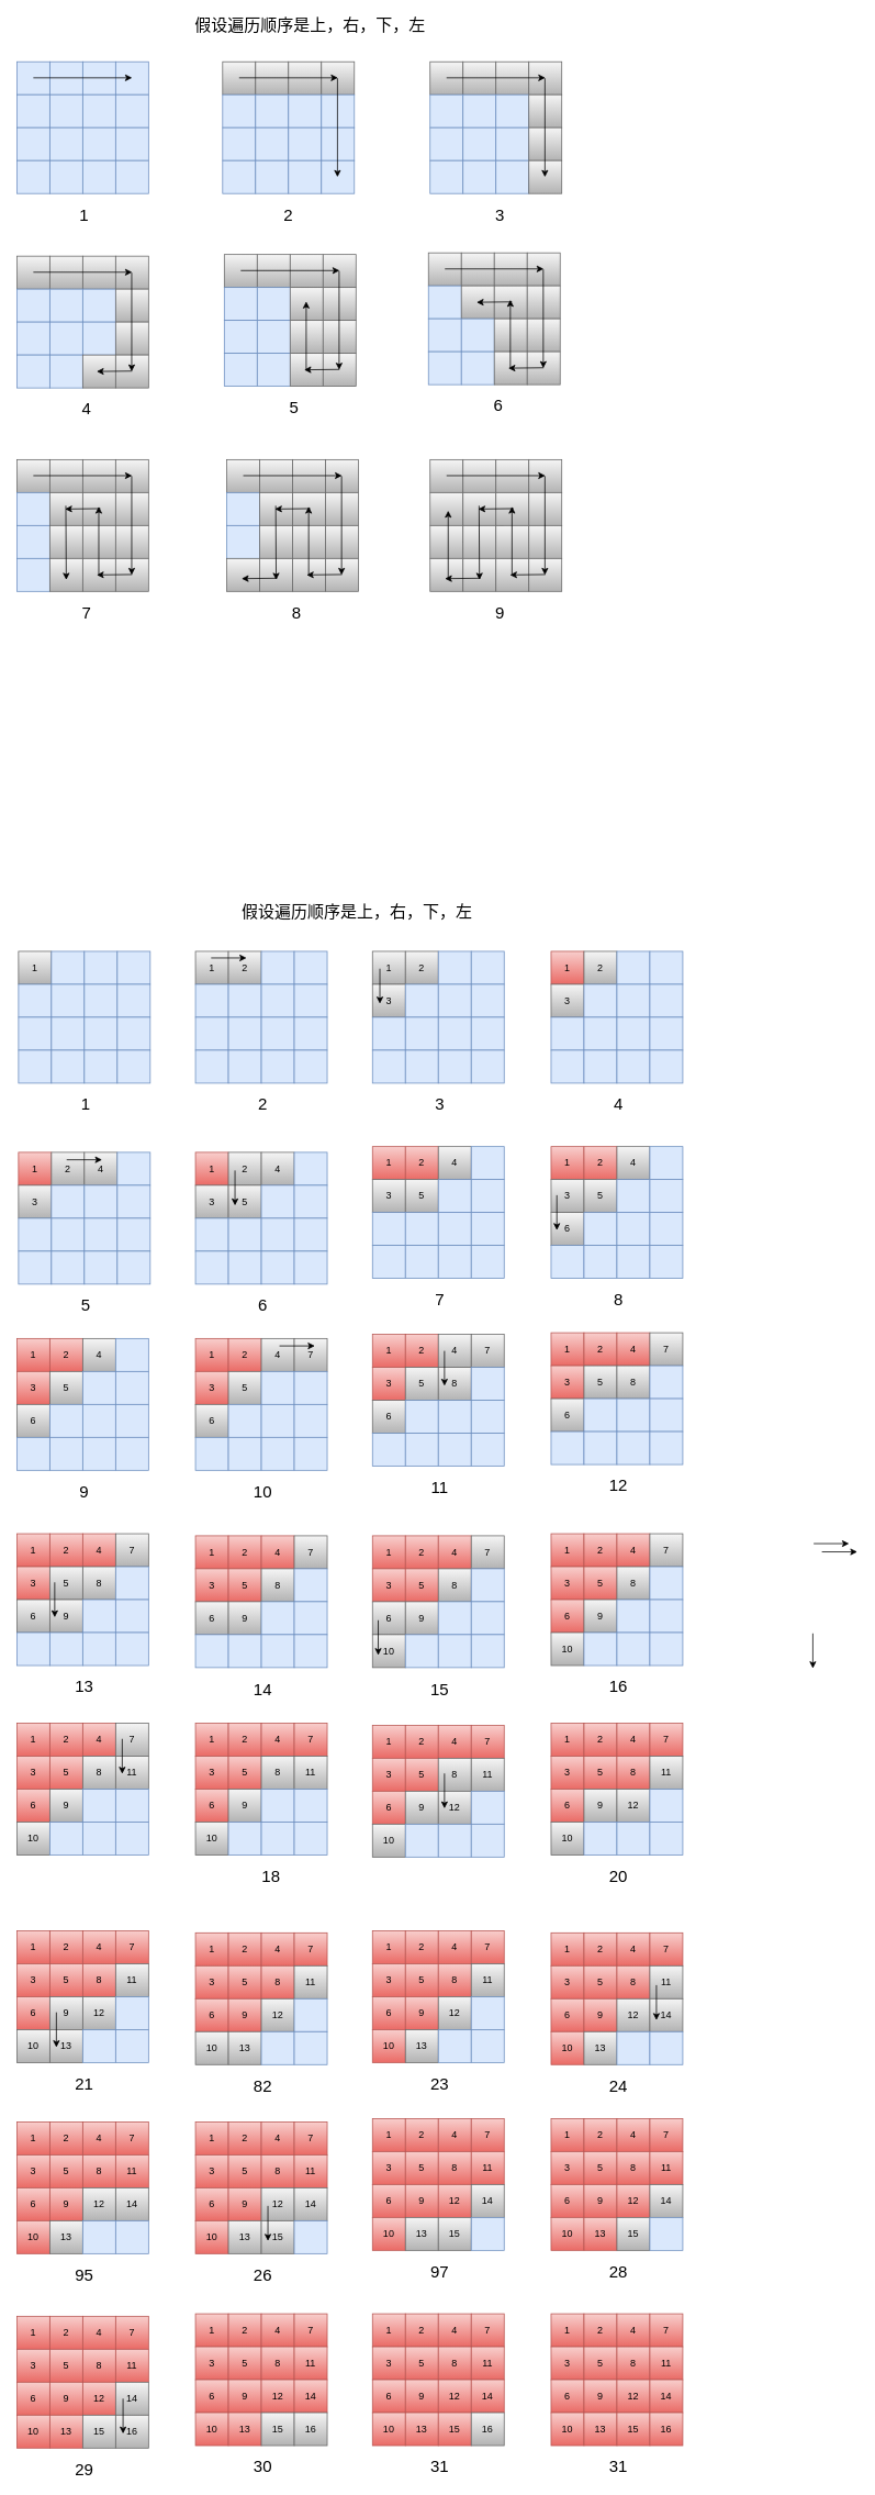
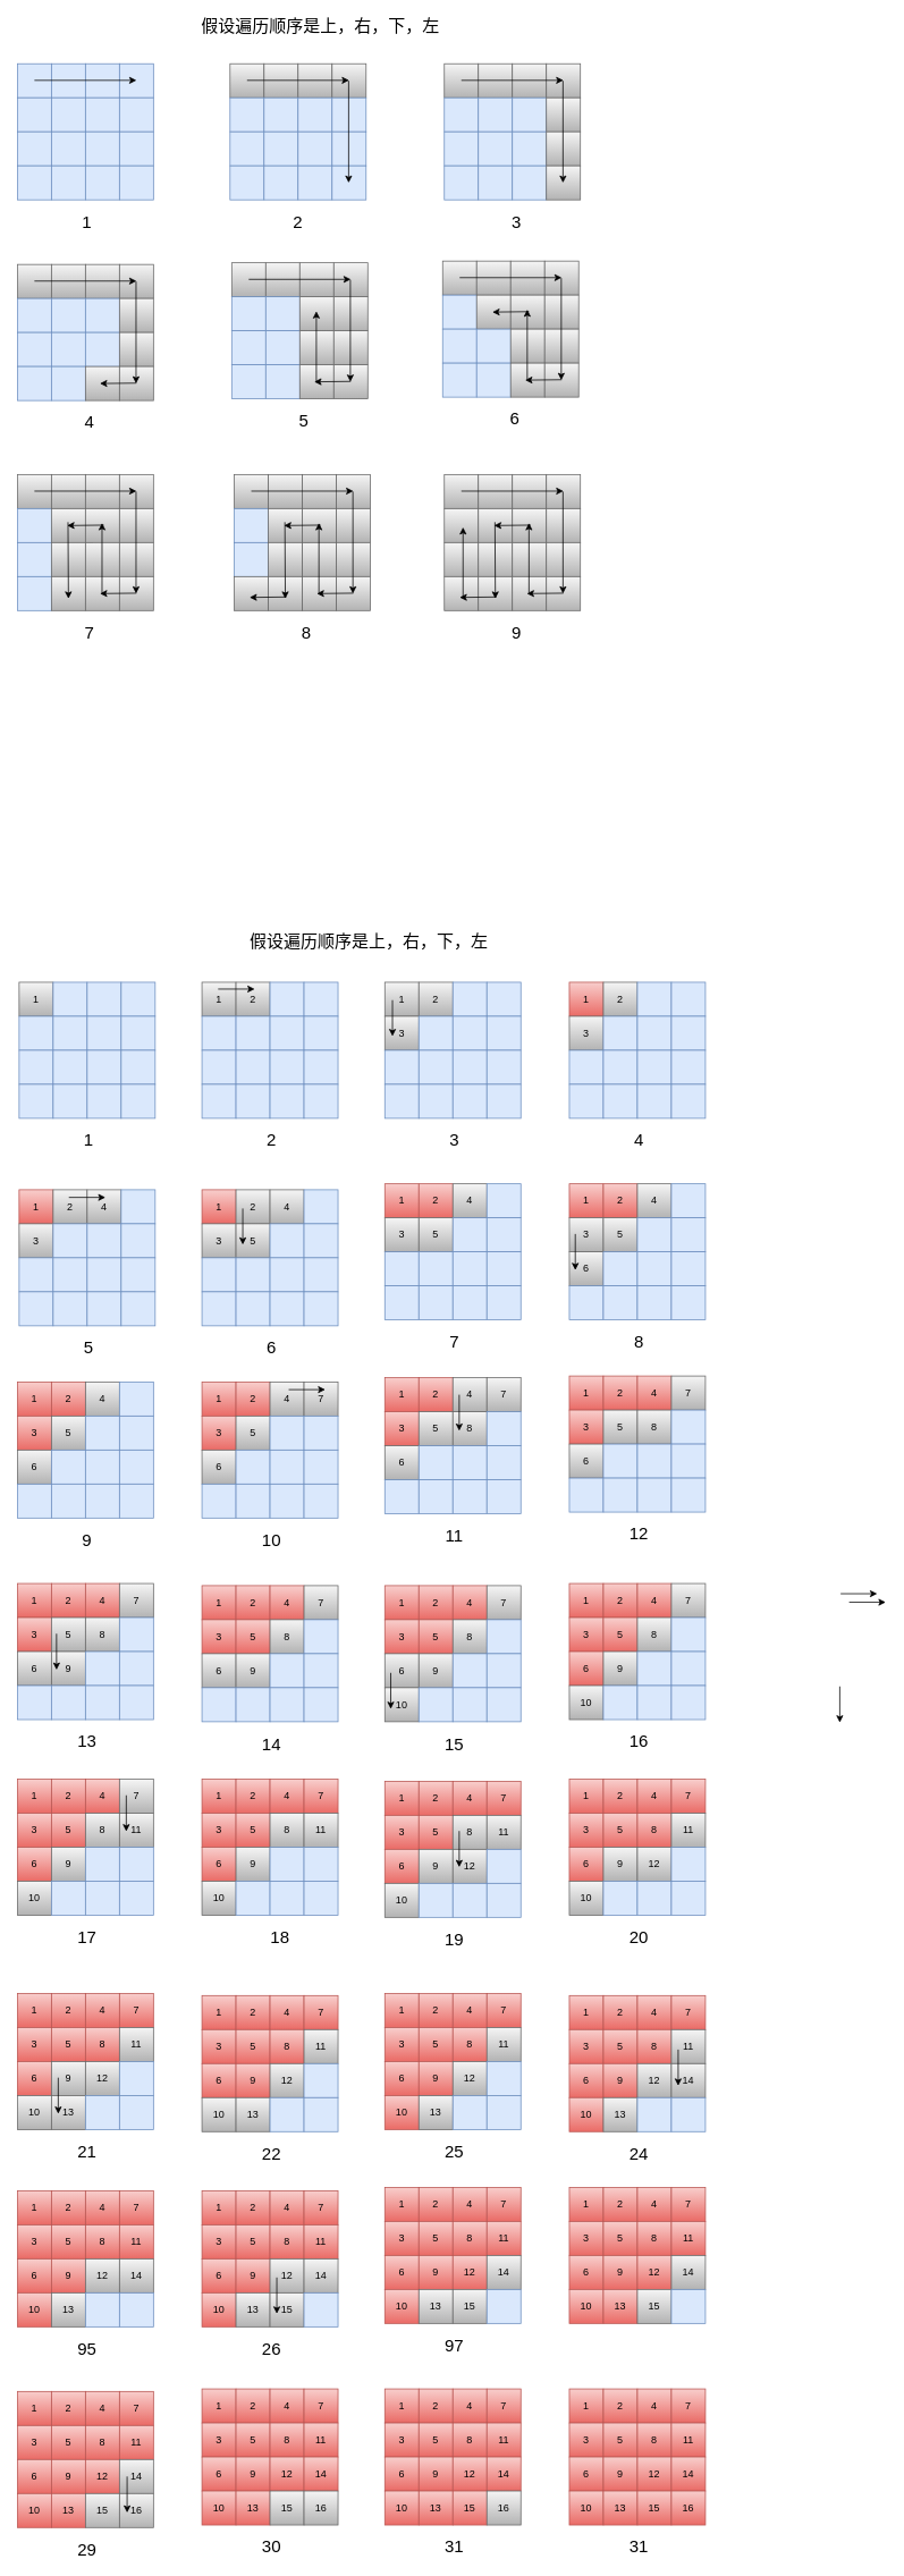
+ <mxCell id="505" value="&lt;font style=&quot;font-size: 20px&quot;&gt;17&lt;/font&gt;" style="text;html=1;strokeColor=none;fillColor=none;align=center;verticalAlign=middle;whiteSpace=wrap;rounded=0;" vertex="1" parent="1"><mxGeometry x="82" y="2266" width="40" height="20" as="geometry" /></mxCell>
+ <mxCell id="540" value="&lt;font style=&quot;font-size: 20px&quot;&gt;19&lt;/font&gt;" style="text;html=1;strokeColor=none;fillColor=none;align=center;verticalAlign=middle;whiteSpace=wrap;rounded=0;" vertex="1" parent="1"><mxGeometry x="514" y="2268.5" width="40" height="20" as="geometry" /></mxCell>
- <mxCell id="610" value="&lt;font style=&quot;font-size: 20px&quot;&gt;23&lt;/font&gt;" style="text;html=1;strokeColor=none;fillColor=none;align=center;verticalAlign=middle;whiteSpace=wrap;rounded=0;" vertex="1" parent="1"><mxGeometry x="514" y="2518" width="40" height="20" as="geometry" /></mxCell>
+ <mxCell id="610" value="&lt;font style=&quot;font-size: 20px&quot;&gt;25&lt;/font&gt;" style="text;html=1;strokeColor=none;fillColor=none;align=center;verticalAlign=middle;whiteSpace=wrap;rounded=0;" vertex="1" parent="1"><mxGeometry x="514" y="2518" width="40" height="20" as="geometry" /></mxCell>
- <mxCell id="593" value="&lt;font style=&quot;font-size: 20px&quot;&gt;82&lt;/font&gt;" style="text;html=1;strokeColor=none;fillColor=none;align=center;verticalAlign=middle;whiteSpace=wrap;rounded=0;" vertex="1" parent="1"><mxGeometry x="299" y="2520.5" width="40" height="20" as="geometry" /></mxCell>
+ <mxCell id="593" value="&lt;font style=&quot;font-size: 20px&quot;&gt;22&lt;/font&gt;" style="text;html=1;strokeColor=none;fillColor=none;align=center;verticalAlign=middle;whiteSpace=wrap;rounded=0;" vertex="1" parent="1"><mxGeometry x="299" y="2520.5" width="40" height="20" as="geometry" /></mxCell>
- <mxCell id="698" value="&lt;font style=&quot;font-size: 20px&quot;&gt;28&lt;/font&gt;" style="text;html=1;strokeColor=none;fillColor=none;align=center;verticalAlign=middle;whiteSpace=wrap;rounded=0;" vertex="1" parent="1"><mxGeometry x="731" y="2746" width="40" height="20" as="geometry" /></mxCell>
